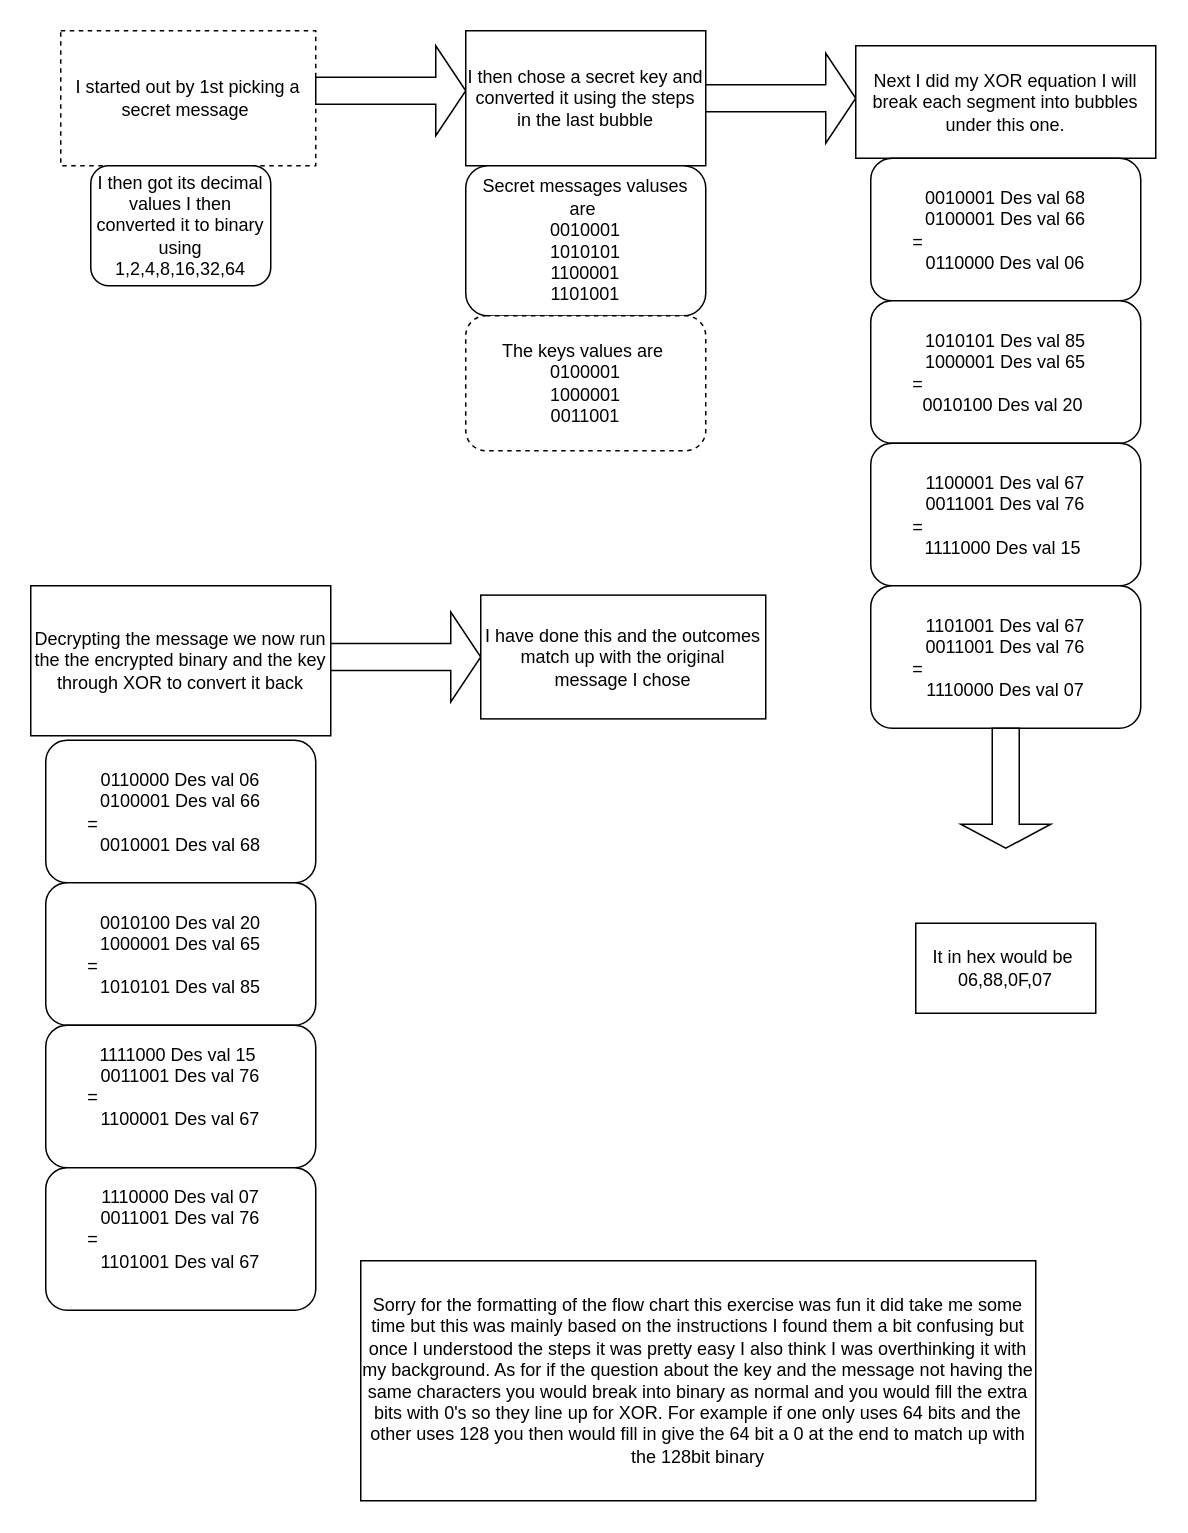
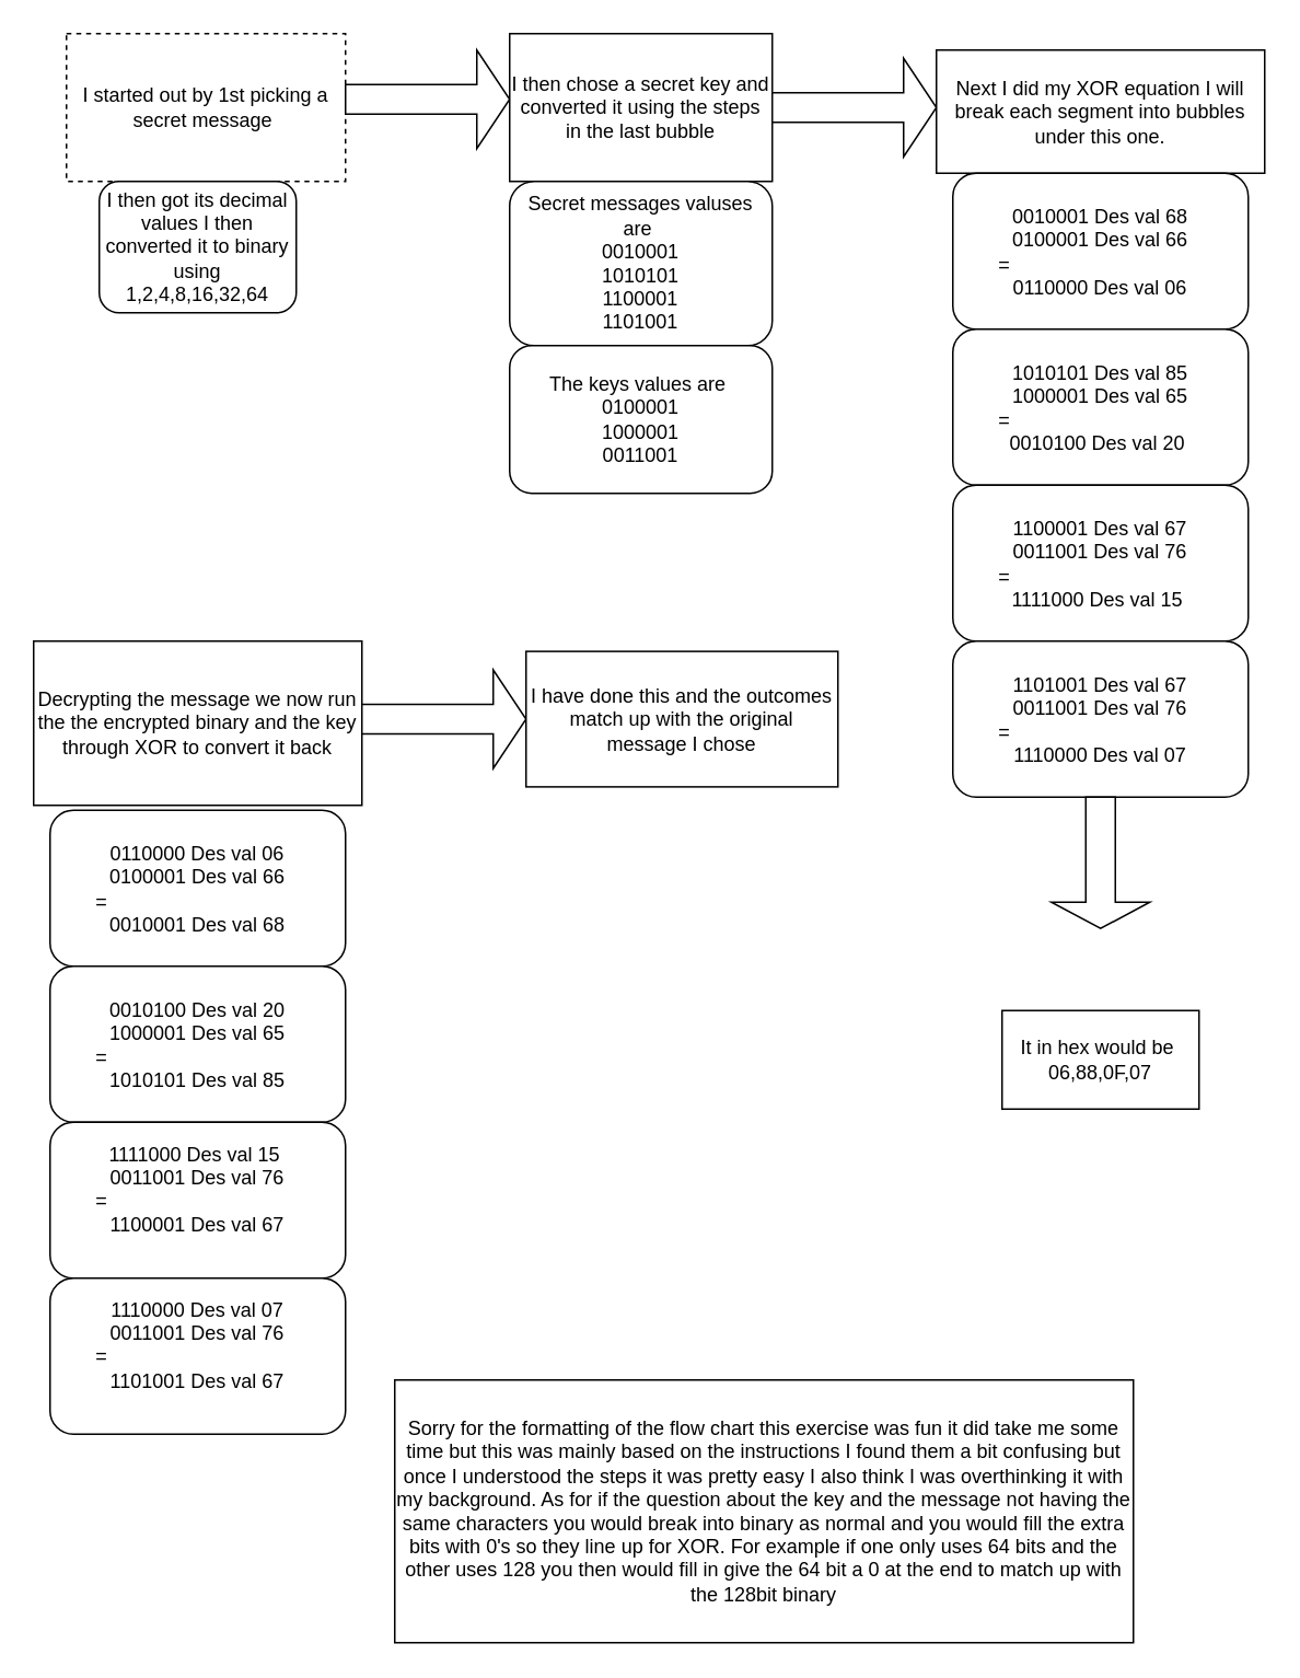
- <mxCell id="9" value="The keys values are&amp;nbsp;&lt;div&gt;0100001&lt;/div&gt;&lt;div&gt;1000001&lt;/div&gt;&lt;div&gt;0011001&lt;/div&gt;" style="rounded=1;whiteSpace=wrap;html=1;dashed=1;" vertex="1" parent="1"><mxGeometry x="310" y="210" width="160" height="90" as="geometry" /></mxCell>
+ <mxCell id="9" value="The keys values are&amp;nbsp;&lt;div&gt;0100001&lt;/div&gt;&lt;div&gt;1000001&lt;/div&gt;&lt;div&gt;0011001&lt;/div&gt;" style="rounded=1;whiteSpace=wrap;html=1;" vertex="1" parent="1"><mxGeometry x="310" y="210" width="160" height="90" as="geometry" /></mxCell>
